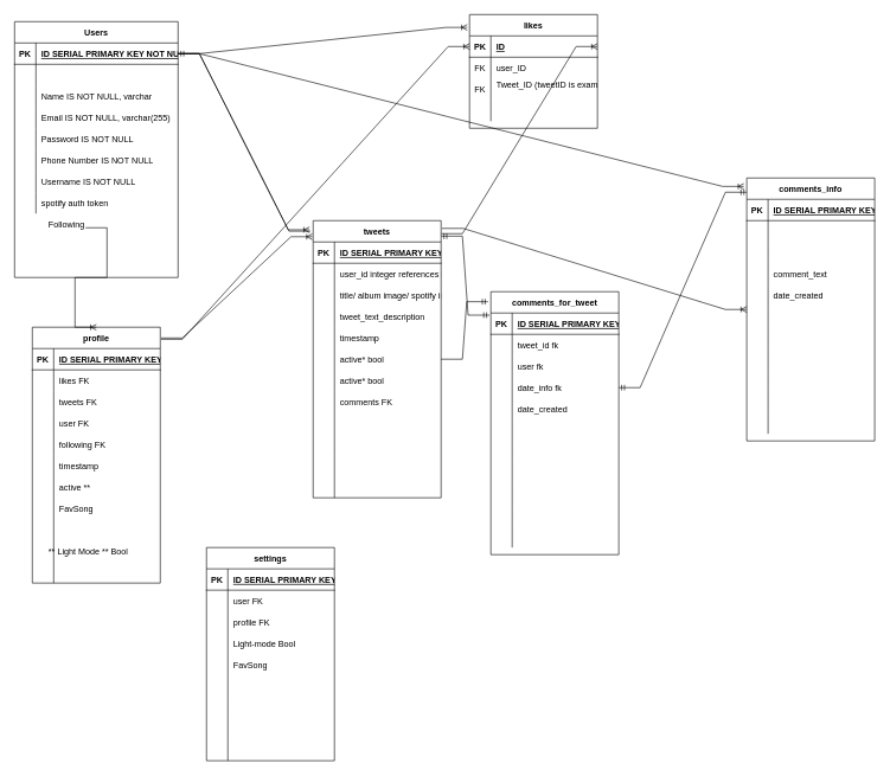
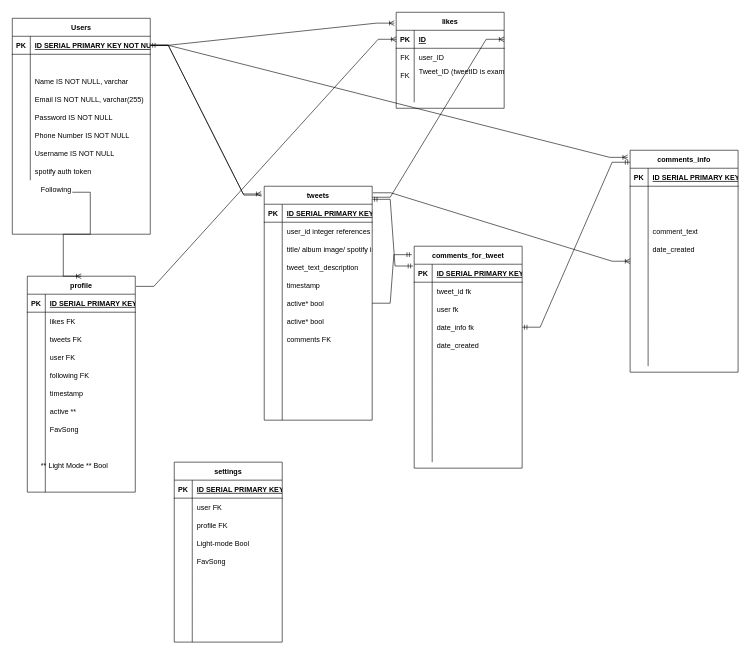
- <mxCell id="113" value="" style="edgeStyle=entityRelationEdgeStyle;fontSize=12;html=1;endArrow=ERoneToMany;rounded=0;exitX=1.006;exitY=0.042;exitDx=0;exitDy=0;exitPerimeter=0;entryX=-0.006;entryY=0.058;entryDx=0;entryDy=0;entryPerimeter=0;" edge="1" parent="1" source="75" target="155"><mxGeometry width="100" height="100" relative="1" as="geometry"><mxPoint x="880" y="660" as="sourcePoint" /><mxPoint x="980" y="560" as="targetPoint" /></mxGeometry></mxCell>
